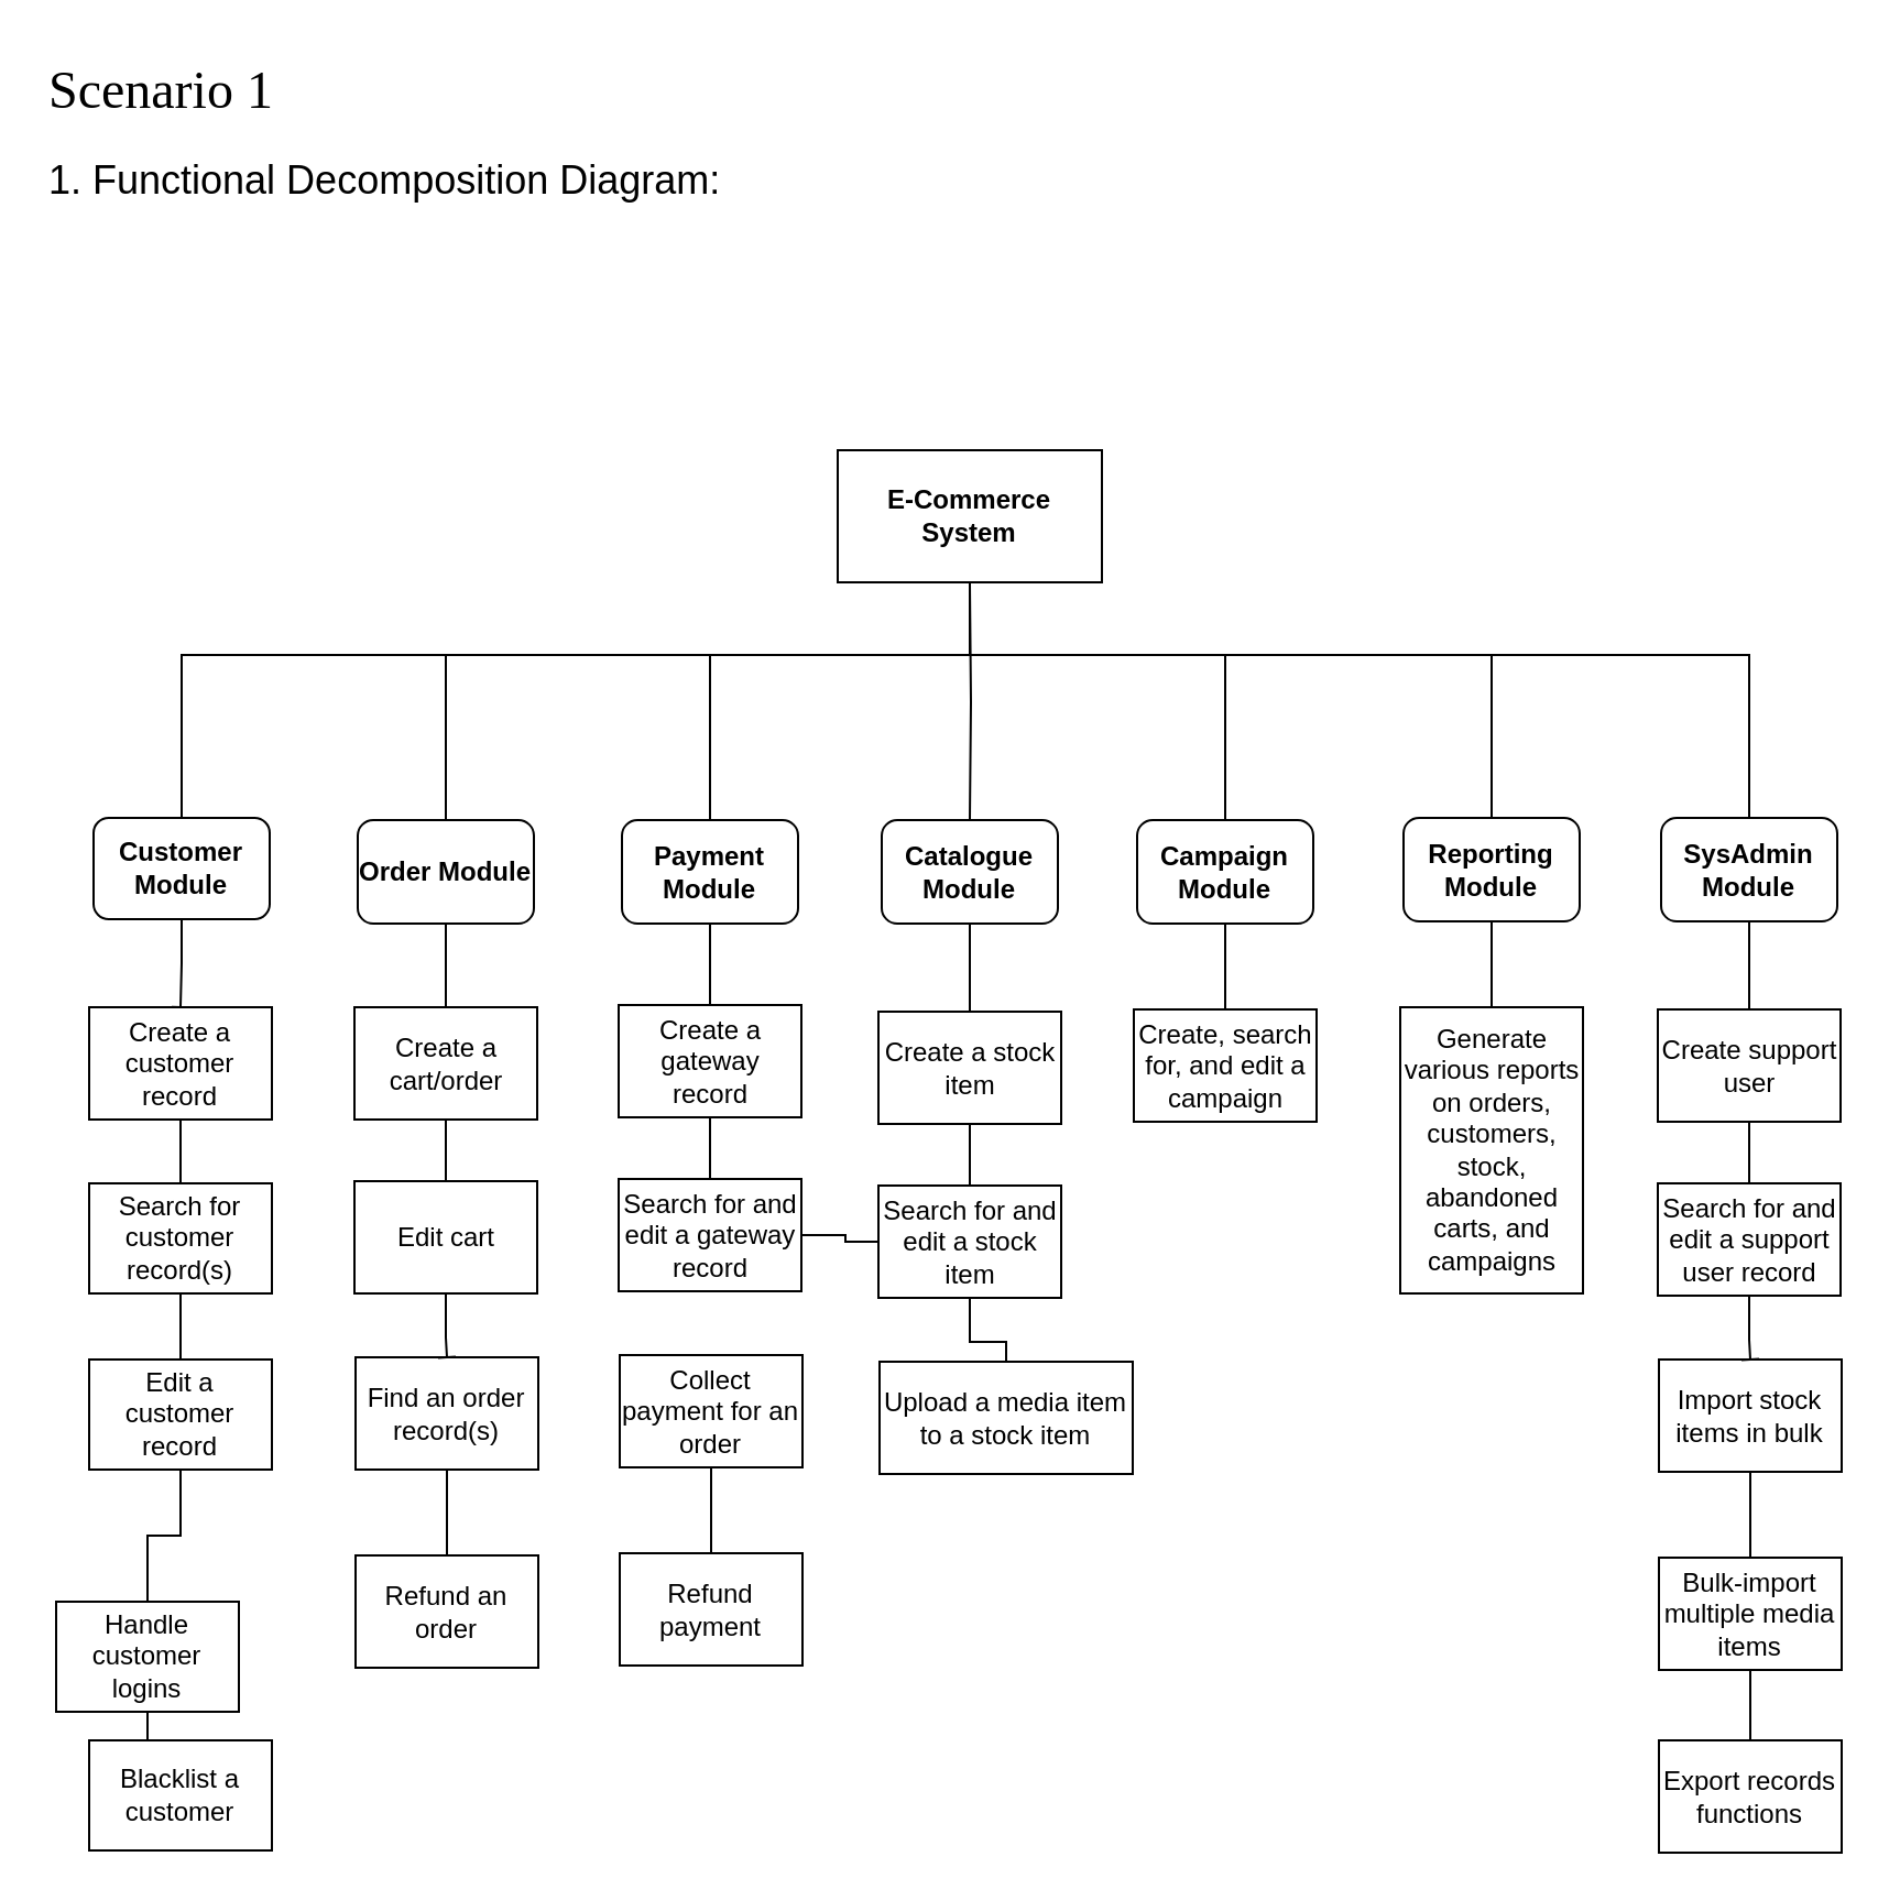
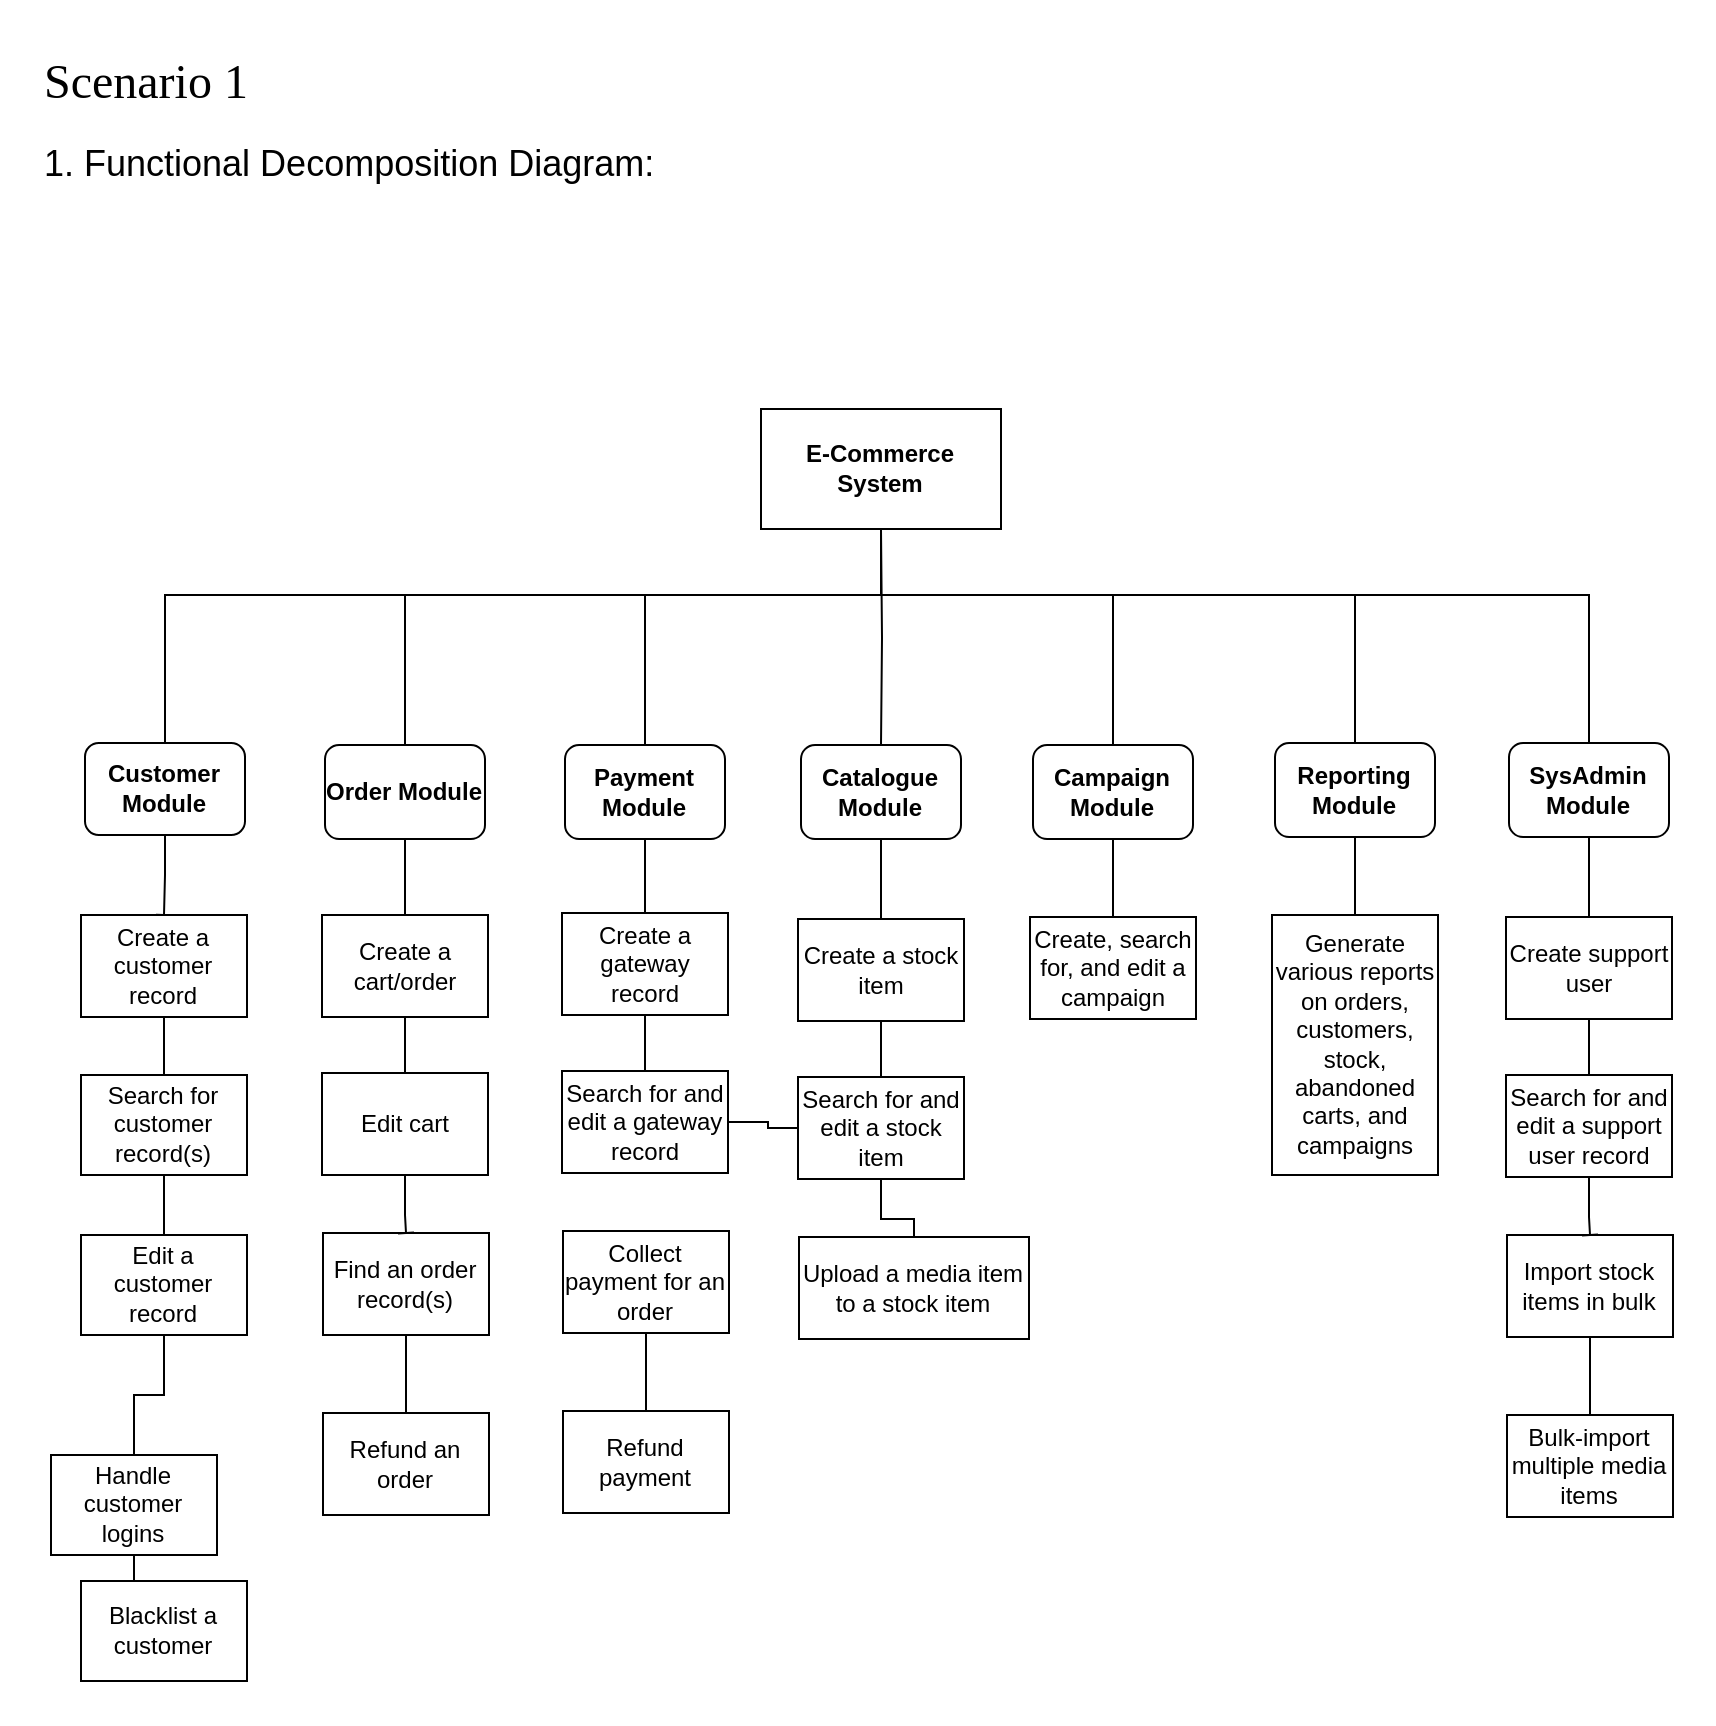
- <mxCell id="50" value="" style="edgeStyle=orthogonalEdgeStyle;rounded=0;orthogonalLoop=1;jettySize=auto;html=1;endArrow=baseDash;endFill=0;" edge="1" parent="1" source="51" target="49"><mxGeometry relative="1" as="geometry" /></mxCell>
- <mxCell id="49" value="Export records functions" style="rounded=0;whiteSpace=wrap;html=1;" vertex="1" parent="1"><mxGeometry x="753" y="790" width="83" height="51" as="geometry" /></mxCell>
